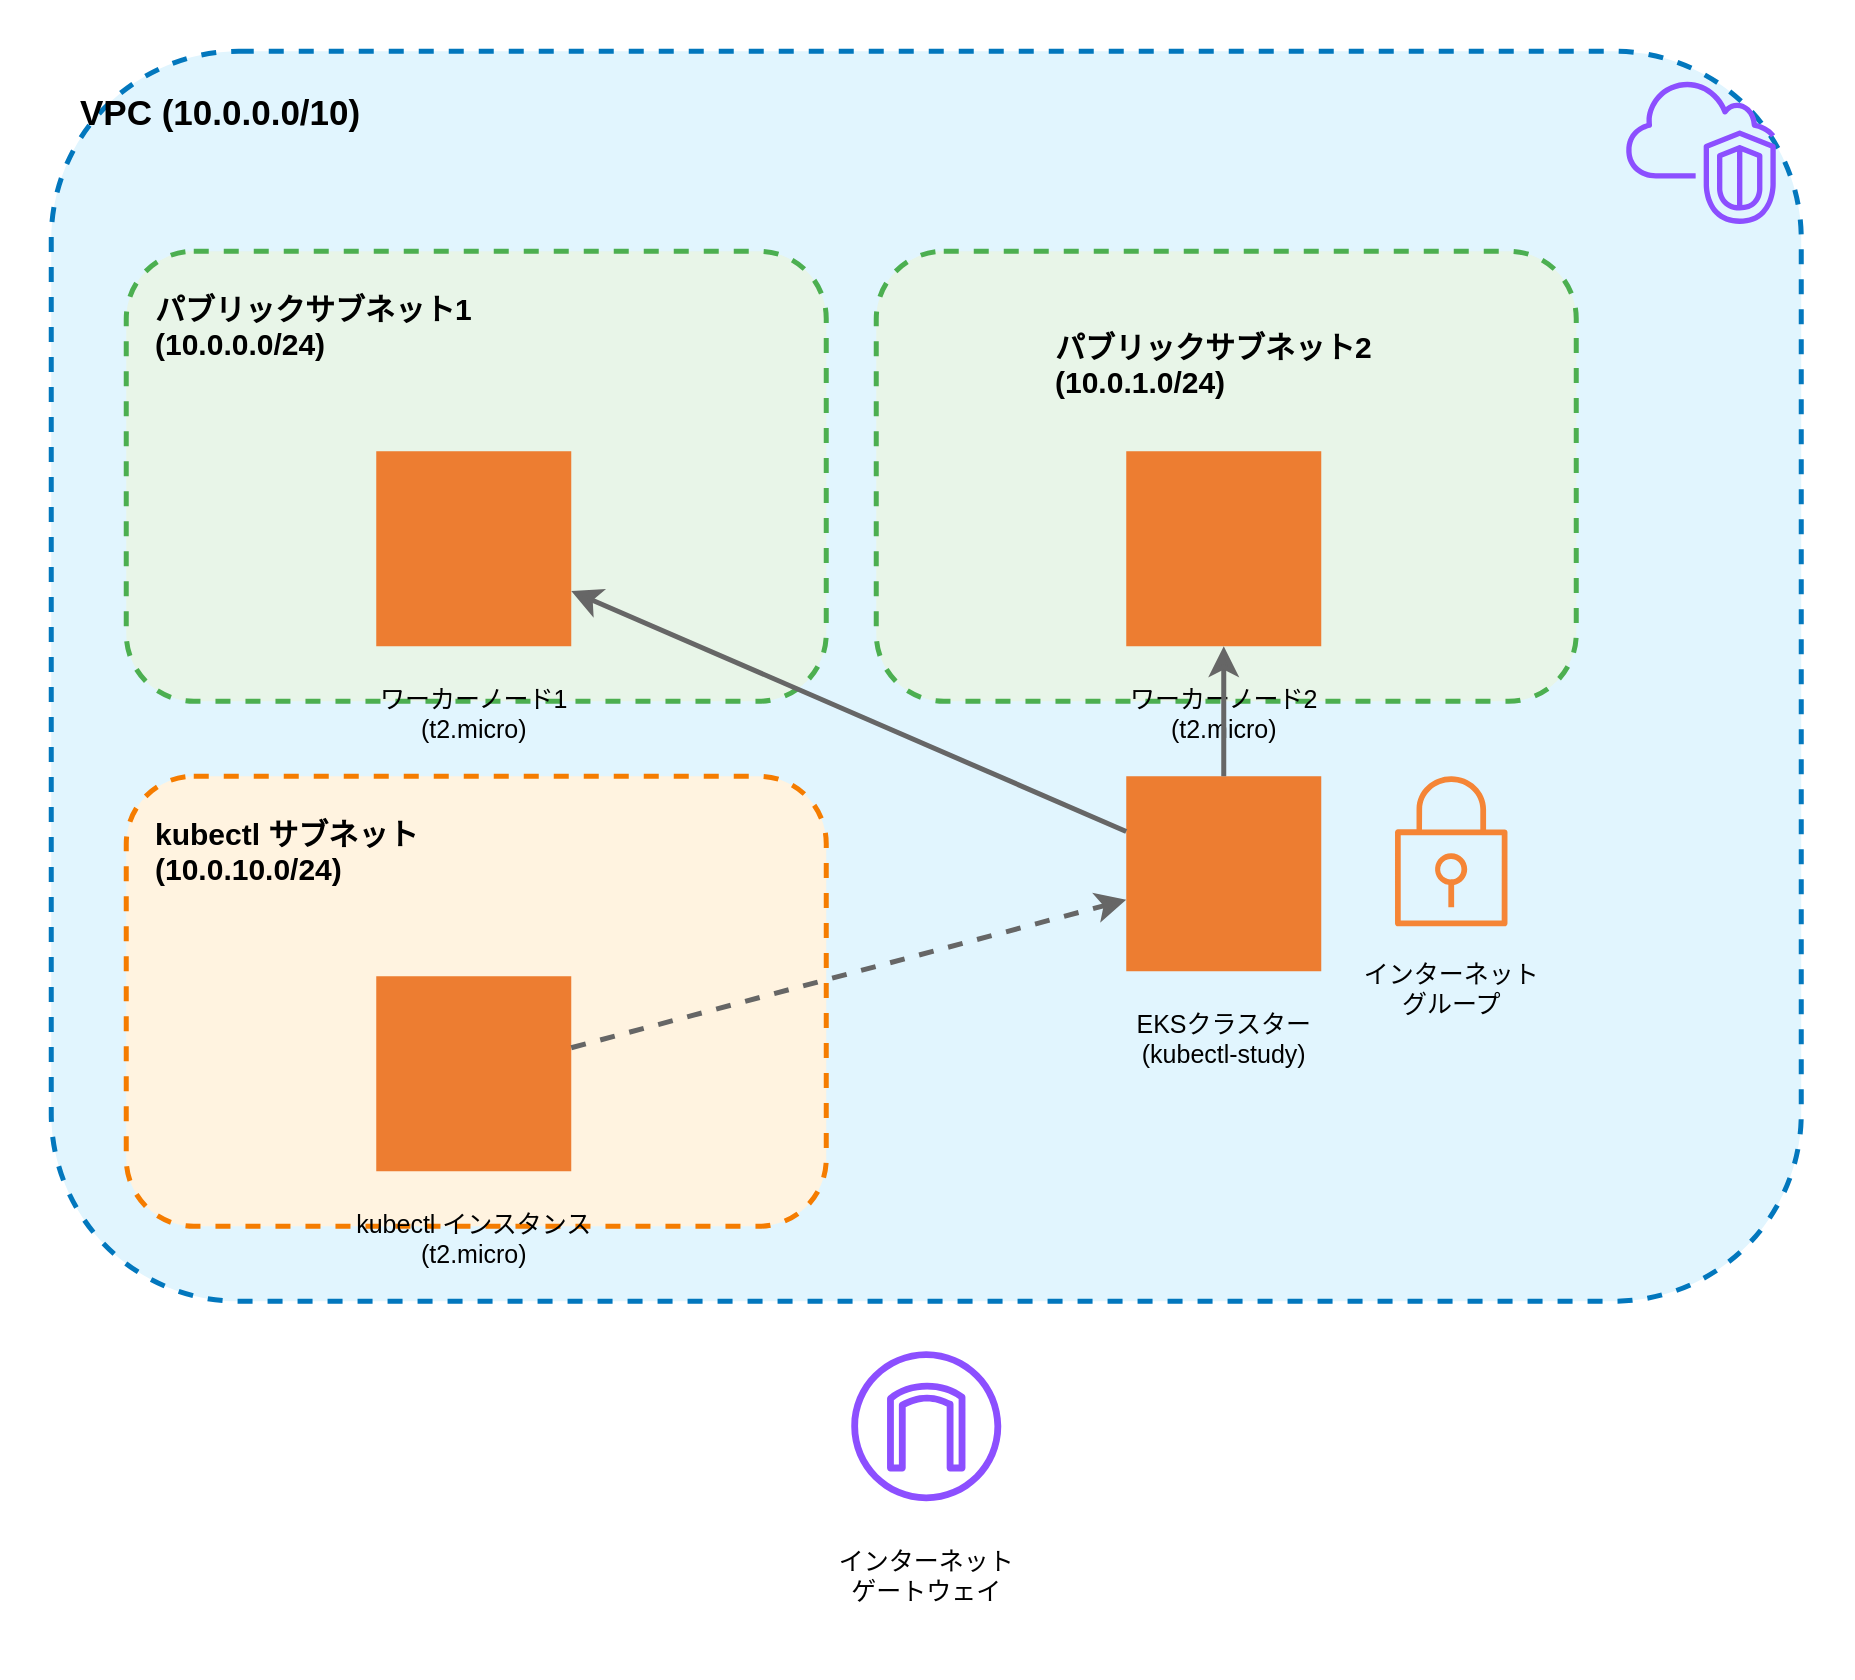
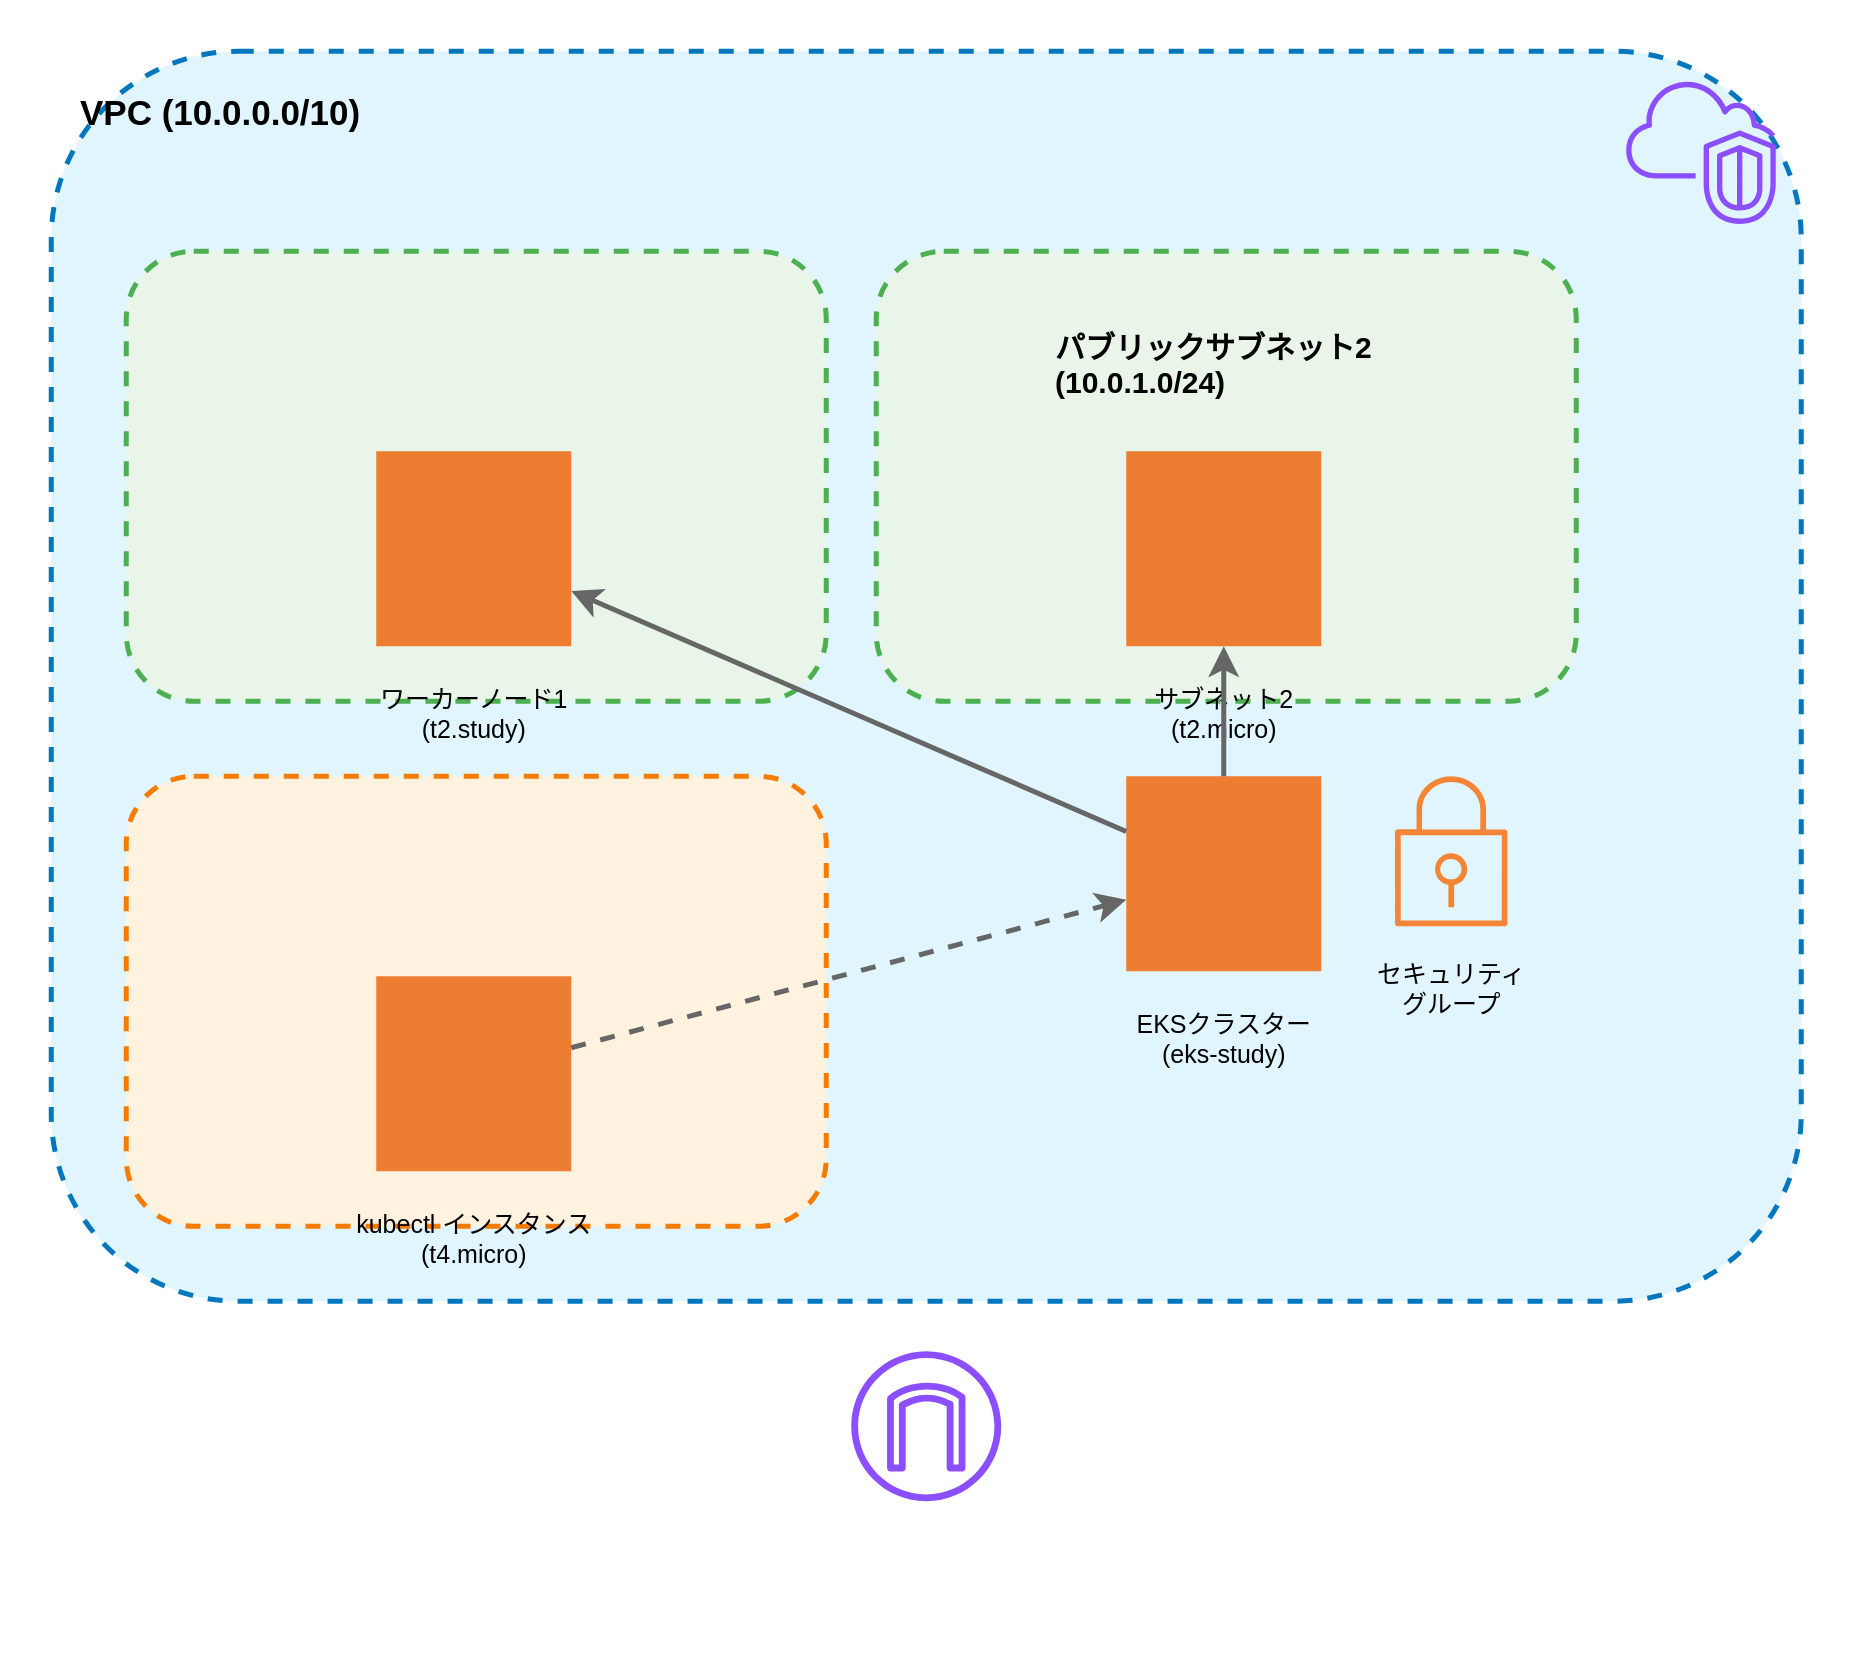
- <mxCell id="8" value="パブリックサブネット1&#10;(10.0.0.0/24)" style="text;html=1;align=left;verticalAlign=top;resizable=0;points=[];autosize=1;strokeColor=none;fillColor=none;fontStyle=1;fontSize=12;" vertex="1" parent="1"><mxGeometry x="60" y="110" width="140" height="40" as="geometry" /></mxCell>
- <mxCell id="16" value="ワーカーノード1&#10;(t2.micro)" style="text;html=1;align=center;verticalAlign=middle;resizable=0;points=[];autosize=1;strokeColor=none;fillColor=none;fontSize=10;" vertex="1" parent="1"><mxGeometry x="134" y="265" width="110" height="40" as="geometry" /></mxCell>
+ <mxCell id="16" value="ワーカーノード1&#10;(t2.study)" style="text;html=1;align=center;verticalAlign=middle;resizable=0;points=[];autosize=1;strokeColor=none;fillColor=none;fontSize=10;" vertex="1" parent="1"><mxGeometry x="134" y="265" width="110" height="40" as="geometry" /></mxCell>
- <mxCell id="18" value="ワーカーノード2&#10;(t2.micro)" style="text;html=1;align=center;verticalAlign=middle;resizable=0;points=[];autosize=1;strokeColor=none;fillColor=none;fontSize=10;" vertex="1" parent="1"><mxGeometry x="434" y="265" width="110" height="40" as="geometry" /></mxCell>
+ <mxCell id="18" value="サブネット2&#10;(t2.micro)" style="text;html=1;align=center;verticalAlign=middle;resizable=0;points=[];autosize=1;strokeColor=none;fillColor=none;fontSize=10;" vertex="1" parent="1"><mxGeometry x="434" y="265" width="110" height="40" as="geometry" /></mxCell>
- <mxCell id="12" value="kubectl サブネット&#10;(10.0.10.0/24)" style="text;html=1;align=left;verticalAlign=top;resizable=0;points=[];autosize=1;strokeColor=none;fillColor=none;fontStyle=1;fontSize=12;" vertex="1" parent="1"><mxGeometry x="60" y="320" width="140" height="40" as="geometry" /></mxCell>
- <mxCell id="22" value="インターネット&#10;グループ" style="text;html=1;align=center;verticalAlign=middle;resizable=0;points=[];autosize=1;strokeColor=none;fillColor=none;fontSize=10;" vertex="1" parent="1"><mxGeometry x="535" y="375" width="90" height="40" as="geometry" /></mxCell>
+ <mxCell id="22" value="セキュリティ&#10;グループ" style="text;html=1;align=center;verticalAlign=middle;resizable=0;points=[];autosize=1;strokeColor=none;fillColor=none;fontSize=10;" vertex="1" parent="1"><mxGeometry x="535" y="375" width="90" height="40" as="geometry" /></mxCell>
- <mxCell id="14" value="EKSクラスター&#10;(kubectl-study)" style="text;html=1;align=center;verticalAlign=middle;resizable=0;points=[];autosize=1;strokeColor=none;fillColor=none;fontSize=10;" vertex="1" parent="1"><mxGeometry x="434" y="395" width="110" height="40" as="geometry" /></mxCell>
+ <mxCell id="14" value="EKSクラスター&#10;(eks-study)" style="text;html=1;align=center;verticalAlign=middle;resizable=0;points=[];autosize=1;strokeColor=none;fillColor=none;fontSize=10;" vertex="1" parent="1"><mxGeometry x="434" y="395" width="110" height="40" as="geometry" /></mxCell>
- <mxCell id="20" value="kubectl インスタンス&#10;(t2.micro)" style="text;html=1;align=center;verticalAlign=middle;resizable=0;points=[];autosize=1;strokeColor=none;fillColor=none;fontSize=10;" vertex="1" parent="1"><mxGeometry x="124" y="475" width="130" height="40" as="geometry" /></mxCell>
+ <mxCell id="20" value="kubectl インスタンス&#10;(t4.micro)" style="text;html=1;align=center;verticalAlign=middle;resizable=0;points=[];autosize=1;strokeColor=none;fillColor=none;fontSize=10;" vertex="1" parent="1"><mxGeometry x="124" y="475" width="130" height="40" as="geometry" /></mxCell>
- <mxCell id="6" value="インターネット&#10;ゲートウェイ" style="text;html=1;align=center;verticalAlign=middle;resizable=0;points=[];autosize=1;strokeColor=none;fillColor=none;fontSize=10;" vertex="1" parent="1"><mxGeometry x="315" y="610" width="110" height="40" as="geometry" /></mxCell>
